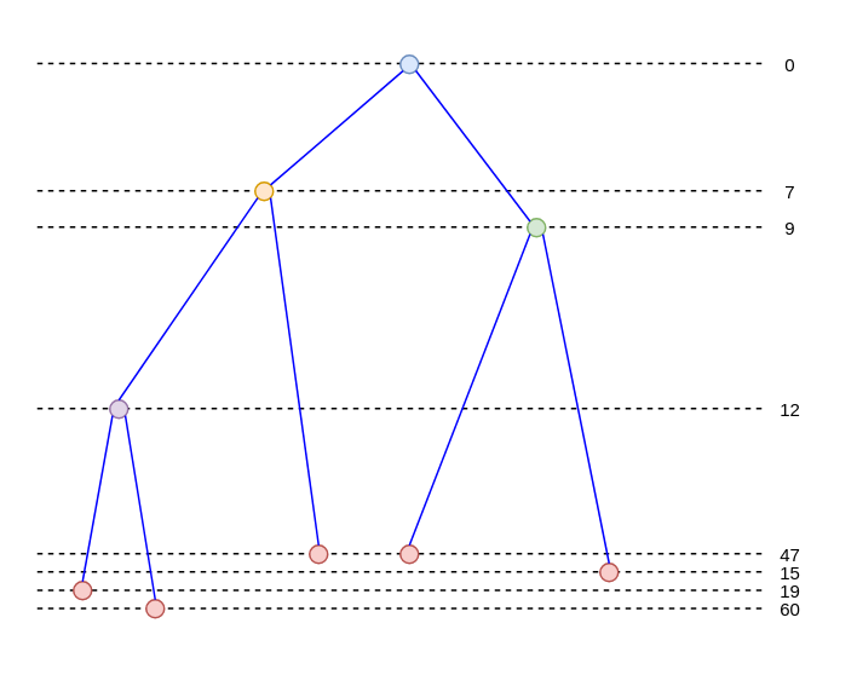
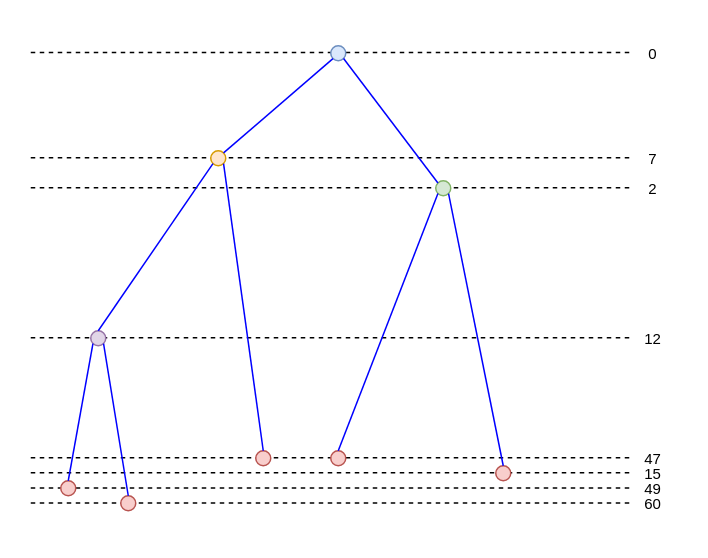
- <mxCell id="29" value="9" style="text;html=1;align=center;verticalAlign=middle;whiteSpace=wrap;rounded=0;fontSize=10;" vertex="1" parent="1"><mxGeometry x="420" y="110" width="30" height="30" as="geometry" /></mxCell>
+ <mxCell id="29" value="2" style="text;html=1;align=center;verticalAlign=middle;whiteSpace=wrap;rounded=0;fontSize=10;" vertex="1" parent="1"><mxGeometry x="420" y="110" width="30" height="30" as="geometry" /></mxCell>
- <mxCell id="33" value="19" style="text;html=1;align=center;verticalAlign=middle;whiteSpace=wrap;rounded=0;fontSize=10;" vertex="1" parent="1"><mxGeometry x="420" y="310" width="30" height="30" as="geometry" /></mxCell>
+ <mxCell id="33" value="49" style="text;html=1;align=center;verticalAlign=middle;whiteSpace=wrap;rounded=0;fontSize=10;" vertex="1" parent="1"><mxGeometry x="420" y="310" width="30" height="30" as="geometry" /></mxCell>
